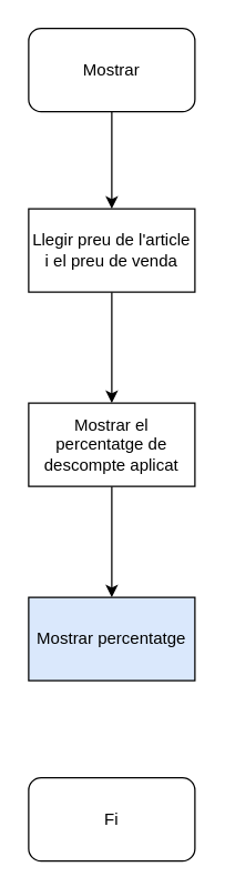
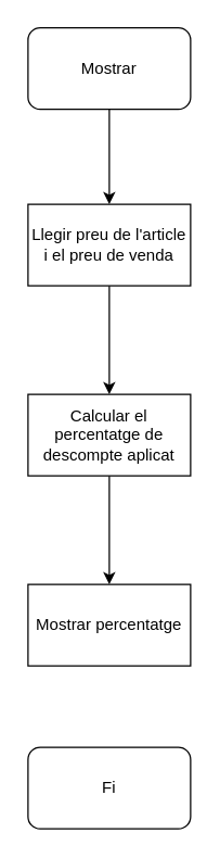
- <mxCell id="7" value="&lt;div&gt;Mostrar el percentatge de descompte aplicat&lt;br&gt;&lt;/div&gt;" style="rounded=0;whiteSpace=wrap;html=1;" parent="1" vertex="1"><mxGeometry x="20" y="290" width="120" height="60" as="geometry" /></mxCell>
+ <mxCell id="7" value="&lt;div&gt;Calcular el percentatge de descompte aplicat&lt;br&gt;&lt;/div&gt;" style="rounded=0;whiteSpace=wrap;html=1;" parent="1" vertex="1"><mxGeometry x="20" y="290" width="120" height="60" as="geometry" /></mxCell>
- <mxCell id="9" value="Mostrar percentatge" style="rounded=0;whiteSpace=wrap;html=1;fillColor=#dae8fc;" parent="1" vertex="1"><mxGeometry x="20" y="430" width="120" height="60" as="geometry" /></mxCell>
+ <mxCell id="9" value="Mostrar percentatge" style="rounded=0;whiteSpace=wrap;html=1;" parent="1" vertex="1"><mxGeometry x="20" y="430" width="120" height="60" as="geometry" /></mxCell>
- <mxCell id="8" value="&lt;div&gt;Fi&lt;/div&gt;" style="whiteSpace=wrap;html=1;rounded=1;glass=0;" parent="1" vertex="1"><mxGeometry x="20" y="560" width="120" height="60" as="geometry" /></mxCell>
+ <mxCell id="8" value="&lt;div&gt;Fi&lt;/div&gt;" style="whiteSpace=wrap;html=1;rounded=1;glass=0;" parent="1" vertex="1"><mxGeometry x="20" y="550" width="120" height="60" as="geometry" /></mxCell>
